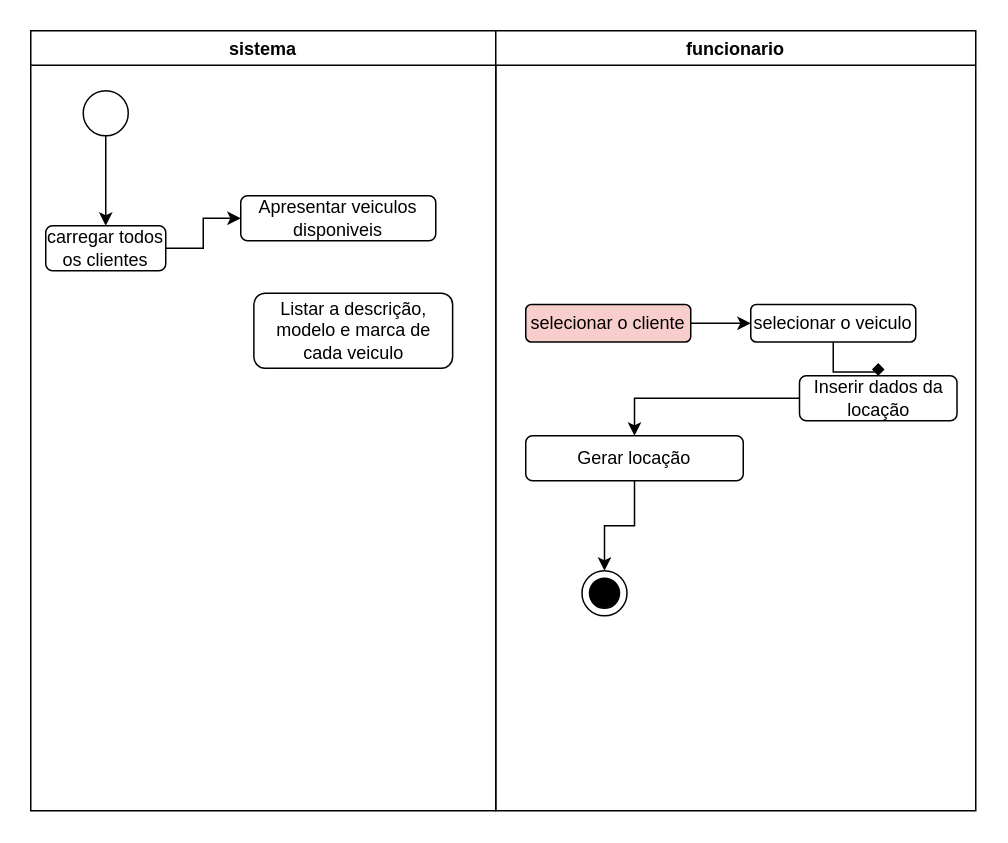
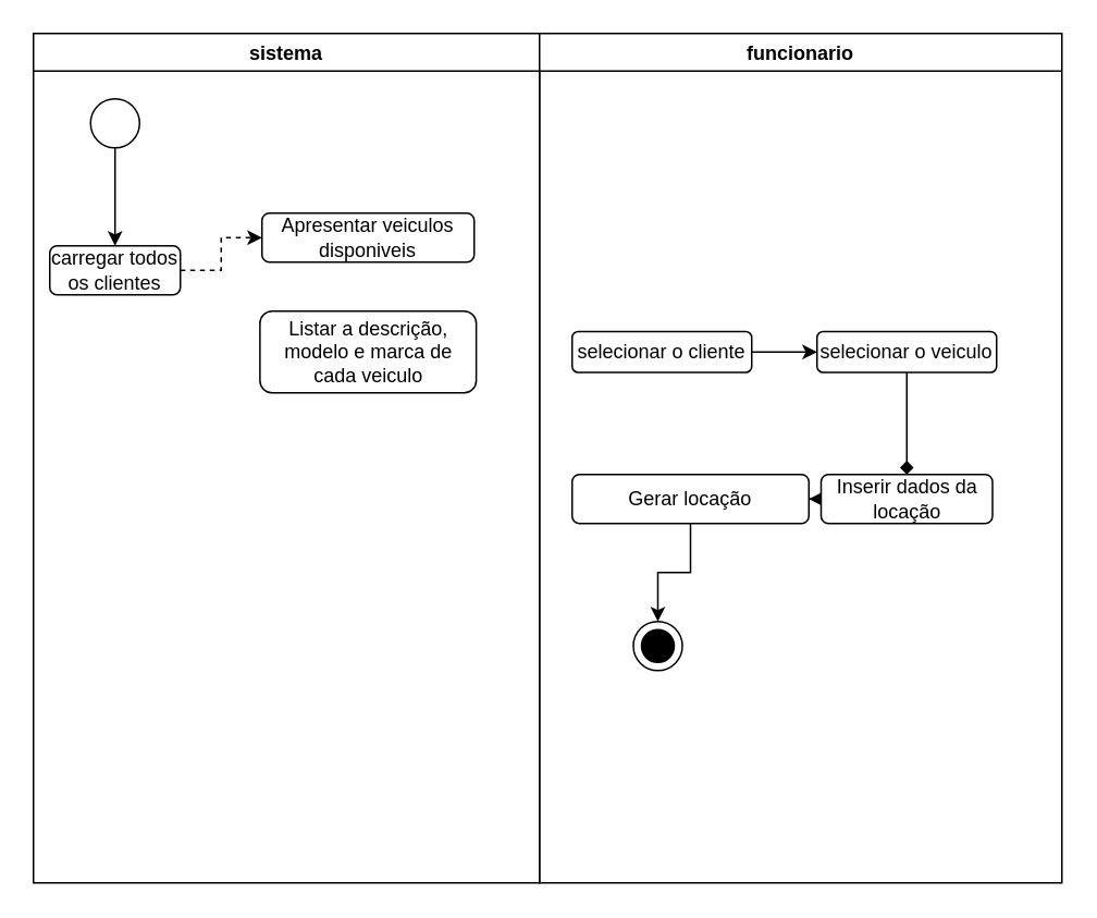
- <mxCell id="5" style="edgeStyle=orthogonalEdgeStyle;rounded=0;orthogonalLoop=1;jettySize=auto;html=1;entryX=0;entryY=0.5;entryDx=0;entryDy=0;" edge="1" parent="2" source="6" target="7"><mxGeometry relative="1" as="geometry" /></mxCell>
+ <mxCell id="5" style="edgeStyle=orthogonalEdgeStyle;rounded=0;orthogonalLoop=1;jettySize=auto;html=1;entryX=0;entryY=0.5;entryDx=0;entryDy=0;dashed=1;" edge="1" parent="2" source="6" target="7"><mxGeometry relative="1" as="geometry" /></mxCell>
- <mxCell id="11" value="selecionar o cliente" style="whiteSpace=wrap;html=1;rounded=1;fillColor=#f8cecc;" vertex="1" parent="9"><mxGeometry x="20" y="182.5" width="110" height="25" as="geometry" /></mxCell>
+ <mxCell id="11" value="selecionar o cliente" style="whiteSpace=wrap;html=1;rounded=1;" vertex="1" parent="9"><mxGeometry x="20" y="182.5" width="110" height="25" as="geometry" /></mxCell>
- <mxCell id="8" value="Listar a descrição, modelo e marca de cada veiculo" style="whiteSpace=wrap;html=1;rounded=1;" vertex="1" parent="2"><mxGeometry x="148.75" y="175" width="132.5" height="50" as="geometry" /></mxCell>
+ <mxCell id="8" value="Listar a descrição, modelo e marca de cada veiculo" style="whiteSpace=wrap;html=1;rounded=1;" vertex="1" parent="2"><mxGeometry x="138.75" y="170" width="132.5" height="50" as="geometry" /></mxCell>
- <mxCell id="15" value="Inserir dados da locação" style="whiteSpace=wrap;html=1;rounded=1;" vertex="1" parent="9"><mxGeometry x="202.5" y="230" width="105" height="30" as="geometry" /></mxCell>
+ <mxCell id="15" value="Inserir dados da locação" style="whiteSpace=wrap;html=1;rounded=1;" vertex="1" parent="9"><mxGeometry x="172.5" y="270" width="105" height="30" as="geometry" /></mxCell>
